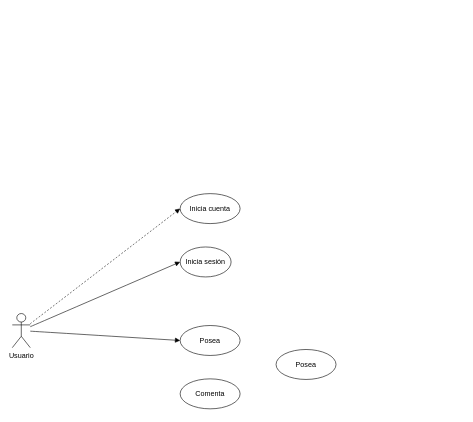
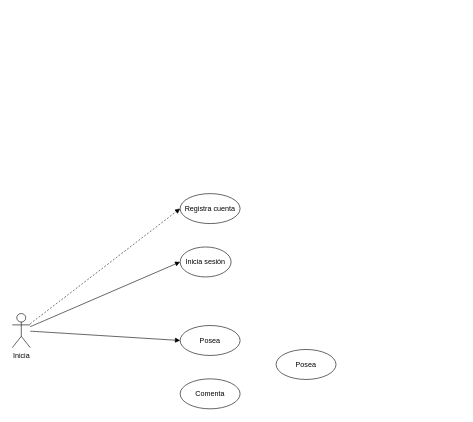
- <mxCell id="11" value="Inicia cuenta" style="ellipse;whiteSpace=wrap;html=1;" vertex="1" parent="1"><mxGeometry x="300" y="322" width="100" height="50" as="geometry" /></mxCell>
+ <mxCell id="11" value="Registra cuenta" style="ellipse;whiteSpace=wrap;html=1;" vertex="1" parent="1"><mxGeometry x="300" y="322" width="100" height="50" as="geometry" /></mxCell>
- <mxCell id="8" value="Usuario" style="shape=umlActor;verticalLabelPosition=bottom;verticalAlign=top;html=1;outlineConnect=0;" parent="1" vertex="1"><mxGeometry x="20" y="522" width="30" height="57" as="geometry" /></mxCell>
+ <mxCell id="8" value="Inicia" style="shape=umlActor;verticalLabelPosition=bottom;verticalAlign=top;html=1;outlineConnect=0;" parent="1" vertex="1"><mxGeometry x="20" y="522" width="30" height="57" as="geometry" /></mxCell>
